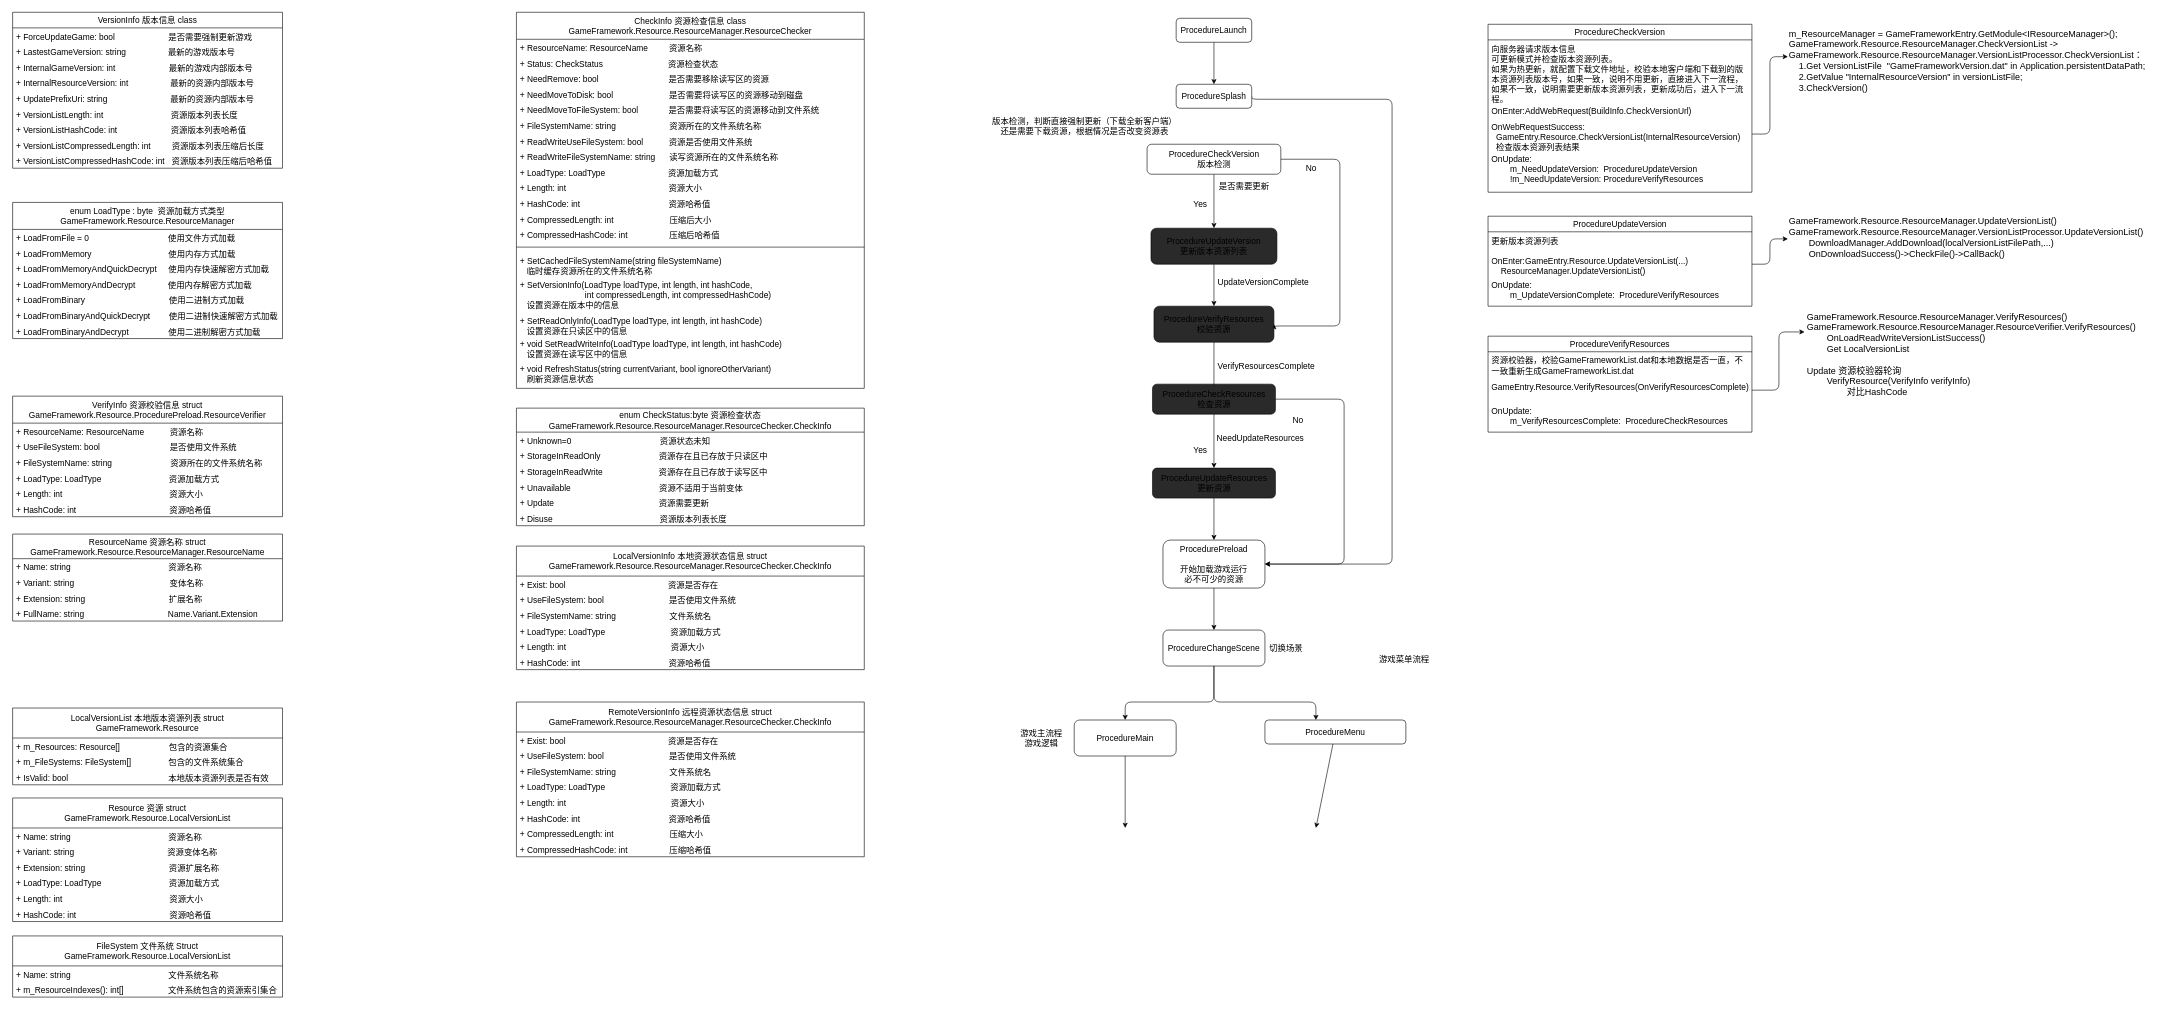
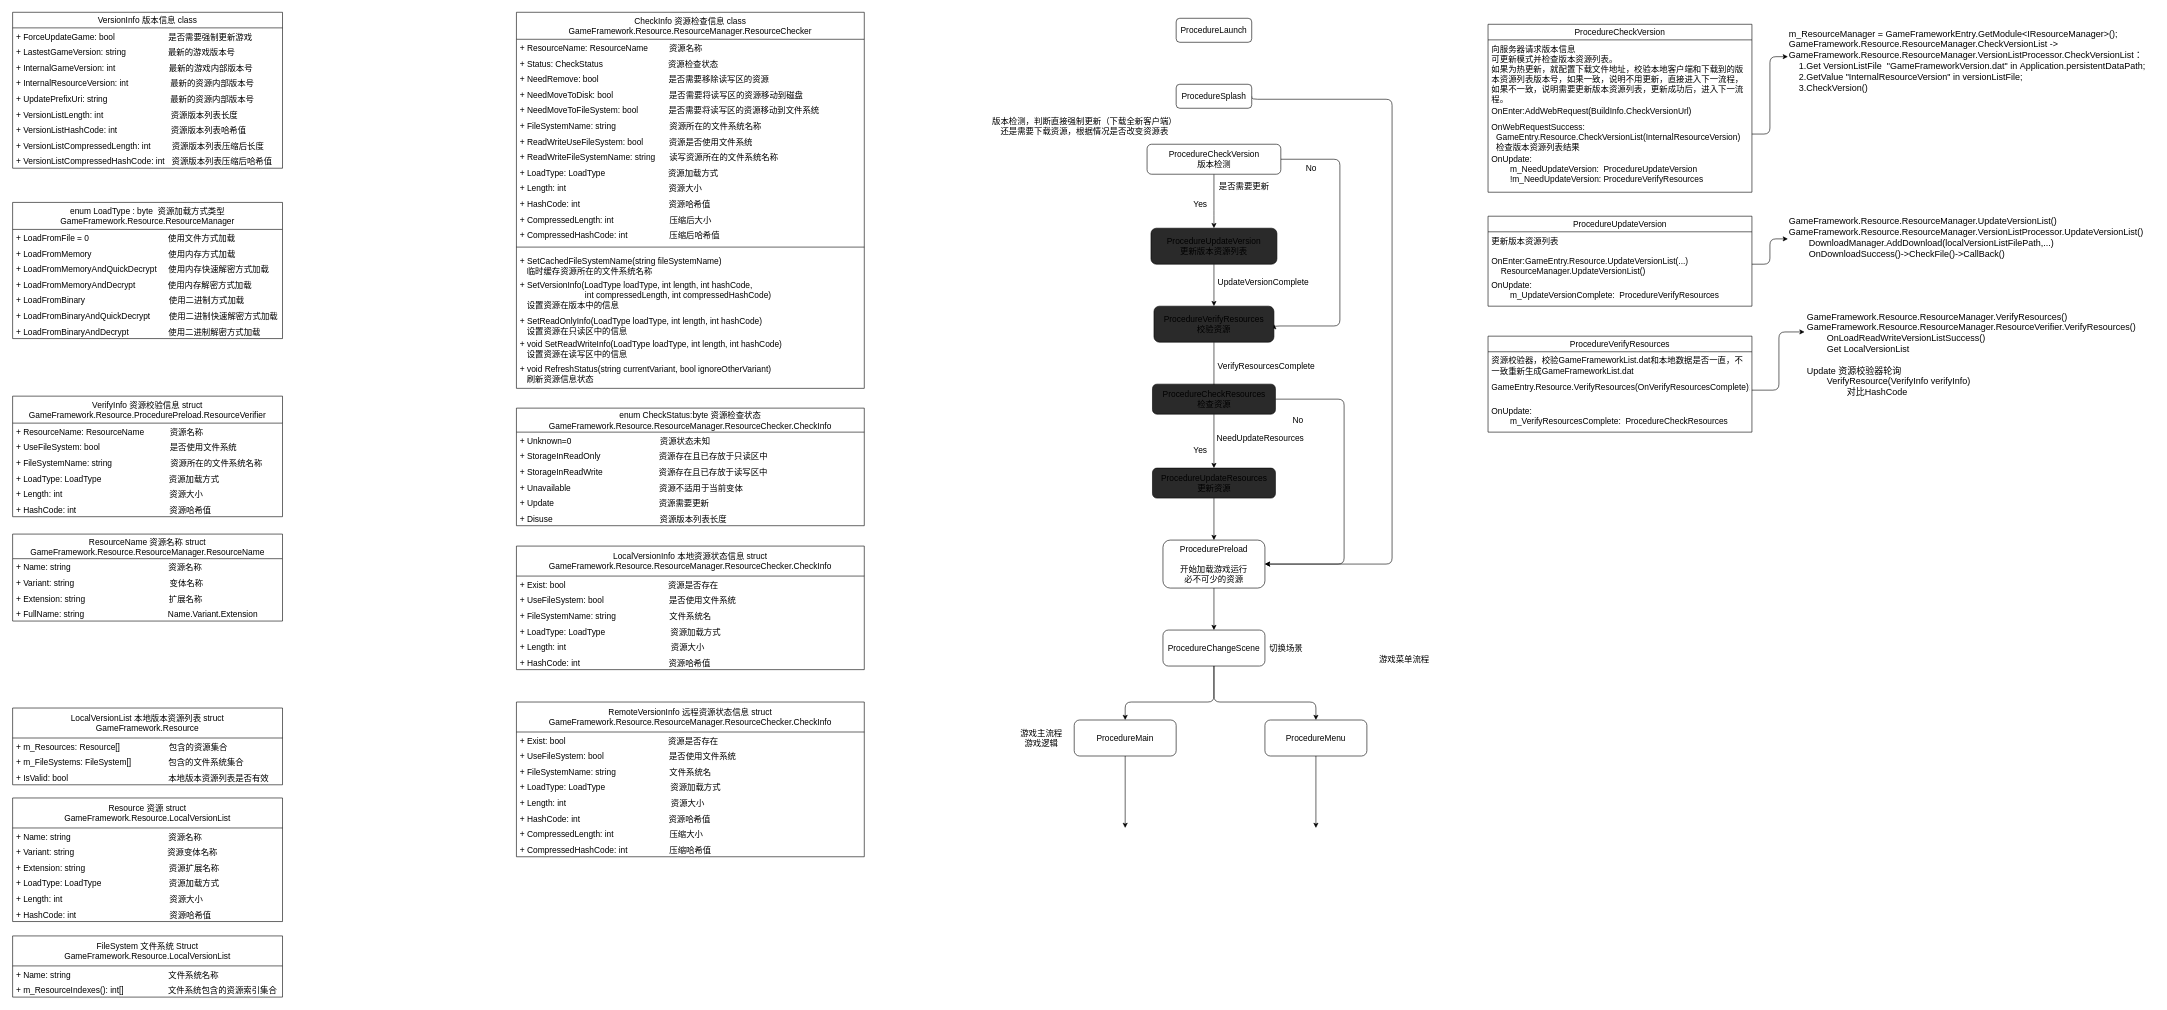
- <mxCell id="2" style="edgeStyle=orthogonalEdgeStyle;html=1;exitX=0.5;exitY=1;exitDx=0;exitDy=0;entryX=0.5;entryY=0;entryDx=0;entryDy=0;" parent="1" source="3" target="5" edge="1"><mxGeometry relative="1" as="geometry" /></mxCell>
- <mxCell id="50" value="ProcedureMenu" style="rounded=1;whiteSpace=wrap;html=1;fontSize=14;" parent="1" vertex="1"><mxGeometry x="2108" y="1200" width="235" height="40" as="geometry" /></mxCell>
+ <mxCell id="50" value="ProcedureMenu" style="rounded=1;whiteSpace=wrap;html=1;fontSize=14;" parent="1" vertex="1"><mxGeometry x="2108" y="1200" width="170" height="60" as="geometry" /></mxCell>
